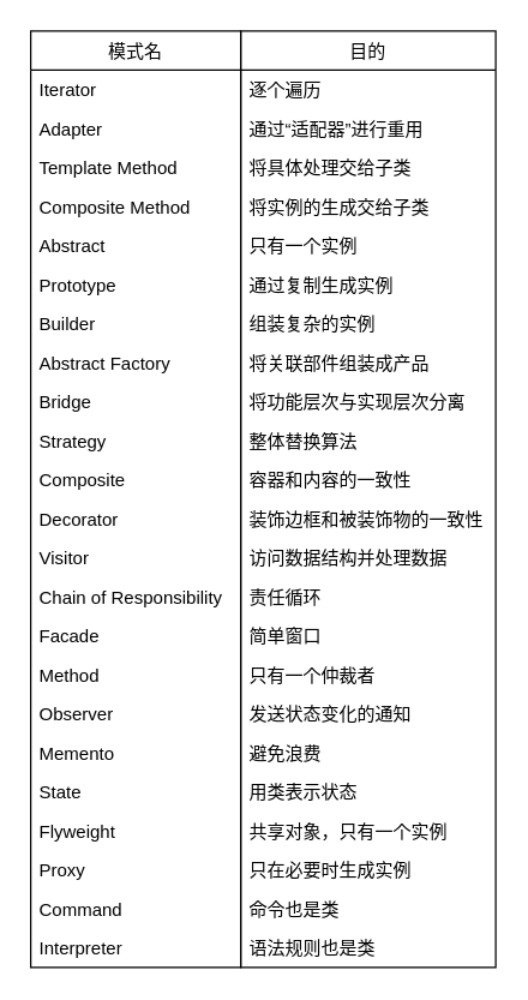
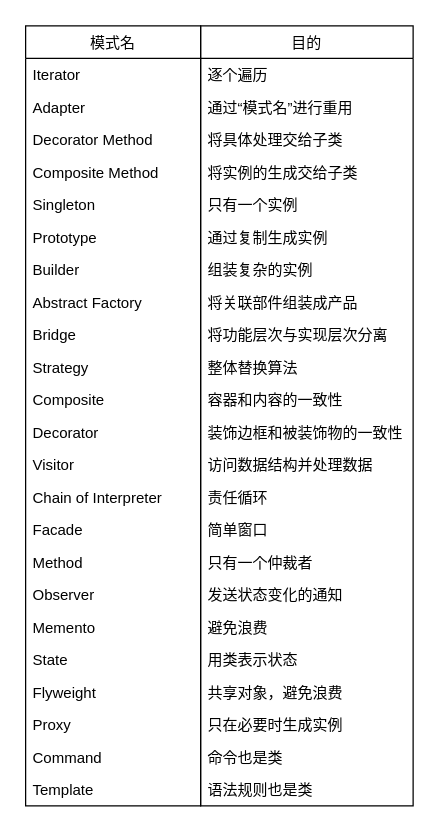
- <mxCell id="28" value="通过“适配器”进行重用" style="text;strokeColor=none;fillColor=none;align=left;verticalAlign=top;spacingLeft=4;spacingRight=4;overflow=hidden;rotatable=0;points=[[0,0.5],[1,0.5]];portConstraint=eastwest;" vertex="1" parent="26"><mxGeometry y="52" width="170" height="26" as="geometry" /></mxCell>
+ <mxCell id="28" value="通过“模式名”进行重用" style="text;strokeColor=none;fillColor=none;align=left;verticalAlign=top;spacingLeft=4;spacingRight=4;overflow=hidden;rotatable=0;points=[[0,0.5],[1,0.5]];portConstraint=eastwest;" vertex="1" parent="26"><mxGeometry y="52" width="170" height="26" as="geometry" /></mxCell>
- <mxCell id="5" value="Template Method" style="text;strokeColor=none;fillColor=none;align=left;verticalAlign=top;spacingLeft=4;spacingRight=4;overflow=hidden;rotatable=0;points=[[0,0.5],[1,0.5]];portConstraint=eastwest;" vertex="1" parent="2"><mxGeometry y="78" width="140" height="26" as="geometry" /></mxCell>
+ <mxCell id="5" value="Decorator Method" style="text;strokeColor=none;fillColor=none;align=left;verticalAlign=top;spacingLeft=4;spacingRight=4;overflow=hidden;rotatable=0;points=[[0,0.5],[1,0.5]];portConstraint=eastwest;" vertex="1" parent="2"><mxGeometry y="78" width="140" height="26" as="geometry" /></mxCell>
- <mxCell id="7" value="Abstract" style="text;strokeColor=none;fillColor=none;align=left;verticalAlign=top;spacingLeft=4;spacingRight=4;overflow=hidden;rotatable=0;points=[[0,0.5],[1,0.5]];portConstraint=eastwest;" vertex="1" parent="2"><mxGeometry y="130" width="140" height="26" as="geometry" /></mxCell>
+ <mxCell id="7" value="Singleton" style="text;strokeColor=none;fillColor=none;align=left;verticalAlign=top;spacingLeft=4;spacingRight=4;overflow=hidden;rotatable=0;points=[[0,0.5],[1,0.5]];portConstraint=eastwest;" vertex="1" parent="2"><mxGeometry y="130" width="140" height="26" as="geometry" /></mxCell>
- <mxCell id="16" value="Chain of Responsibility" style="text;strokeColor=none;fillColor=none;align=left;verticalAlign=top;spacingLeft=4;spacingRight=4;overflow=hidden;rotatable=0;points=[[0,0.5],[1,0.5]];portConstraint=eastwest;" vertex="1" parent="2"><mxGeometry y="364" width="140" height="26" as="geometry" /></mxCell>
+ <mxCell id="16" value="Chain of Interpreter" style="text;strokeColor=none;fillColor=none;align=left;verticalAlign=top;spacingLeft=4;spacingRight=4;overflow=hidden;rotatable=0;points=[[0,0.5],[1,0.5]];portConstraint=eastwest;" vertex="1" parent="2"><mxGeometry y="364" width="140" height="26" as="geometry" /></mxCell>
- <mxCell id="46" value="共享对象，只有一个实例" style="text;strokeColor=none;fillColor=none;align=left;verticalAlign=top;spacingLeft=4;spacingRight=4;overflow=hidden;rotatable=0;points=[[0,0.5],[1,0.5]];portConstraint=eastwest;" vertex="1" parent="26"><mxGeometry y="520" width="170" height="26" as="geometry" /></mxCell>
+ <mxCell id="46" value="共享对象，避免浪费" style="text;strokeColor=none;fillColor=none;align=left;verticalAlign=top;spacingLeft=4;spacingRight=4;overflow=hidden;rotatable=0;points=[[0,0.5],[1,0.5]];portConstraint=eastwest;" vertex="1" parent="26"><mxGeometry y="520" width="170" height="26" as="geometry" /></mxCell>
- <mxCell id="25" value="Interpreter" style="text;strokeColor=none;fillColor=none;align=left;verticalAlign=top;spacingLeft=4;spacingRight=4;overflow=hidden;rotatable=0;points=[[0,0.5],[1,0.5]];portConstraint=eastwest;" vertex="1" parent="2"><mxGeometry y="598" width="140" height="26" as="geometry" /></mxCell>
+ <mxCell id="25" value="Template" style="text;strokeColor=none;fillColor=none;align=left;verticalAlign=top;spacingLeft=4;spacingRight=4;overflow=hidden;rotatable=0;points=[[0,0.5],[1,0.5]];portConstraint=eastwest;" vertex="1" parent="2"><mxGeometry y="598" width="140" height="26" as="geometry" /></mxCell>
